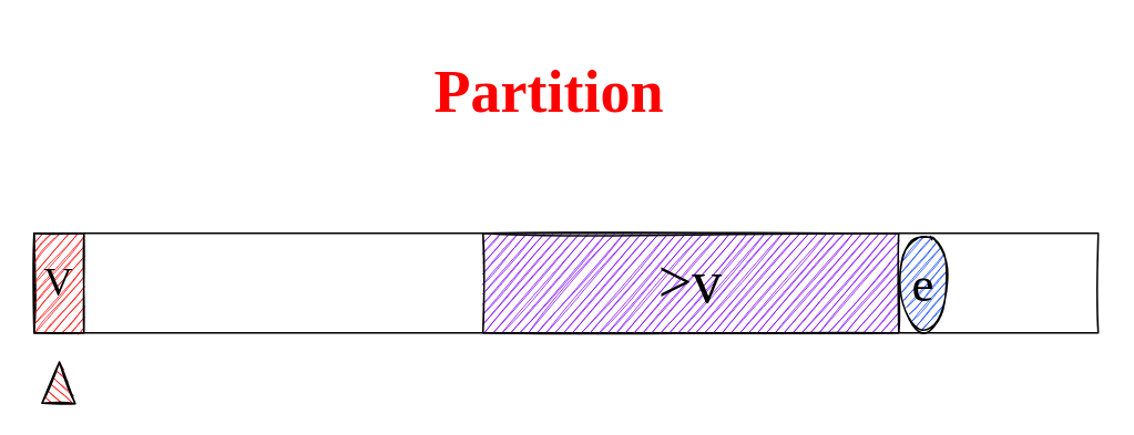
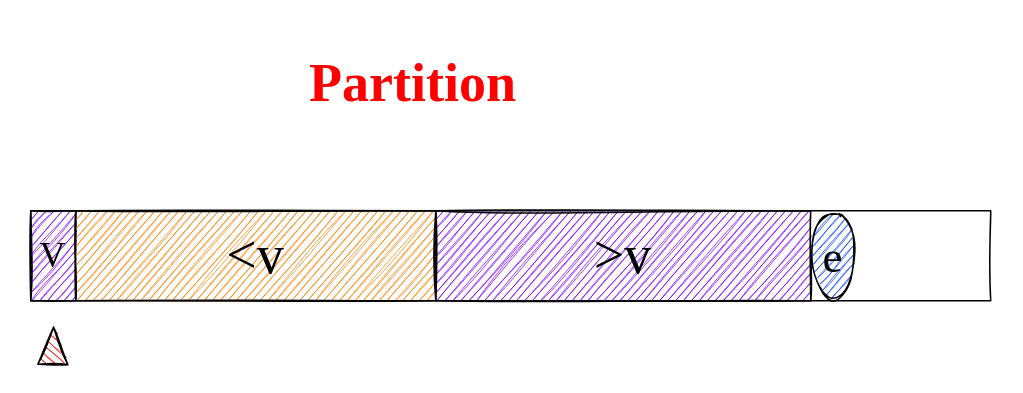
- <mxCell id="2" value="&lt;h1&gt;&lt;font face=&quot;中国式手写风&quot; style=&quot;font-size: 36px&quot; color=&quot;#ff0000&quot;&gt;Partition&lt;/font&gt;&lt;/h1&gt;" style="text;html=1;strokeColor=none;fillColor=none;align=center;verticalAlign=middle;whiteSpace=wrap;rounded=0;sketch=1;" vertex="1" parent="1"><mxGeometry x="260" y="20" width="140" height="70" as="geometry" /></mxCell>
+ <mxCell id="2" value="&lt;h1&gt;&lt;font face=&quot;中国式手写风&quot; style=&quot;font-size: 36px&quot; color=&quot;#ff0000&quot;&gt;Partition&lt;/font&gt;&lt;/h1&gt;" style="text;html=1;strokeColor=none;fillColor=none;align=center;verticalAlign=middle;whiteSpace=wrap;rounded=0;sketch=1;" vertex="1" parent="1"><mxGeometry x="205" y="20" width="140" height="70" as="geometry" /></mxCell>
- <mxCell id="4" value="&lt;font face=&quot;中国式手写风&quot; style=&quot;font-size: 24px&quot;&gt;V&lt;/font&gt;" style="rounded=0;whiteSpace=wrap;html=1;sketch=1;fillColor=#FF0000;" vertex="1" parent="1"><mxGeometry x="20" y="140" width="30" height="60" as="geometry" /></mxCell>
+ <mxCell id="4" value="&lt;font face=&quot;中国式手写风&quot; style=&quot;font-size: 24px&quot;&gt;V&lt;/font&gt;" style="rounded=0;whiteSpace=wrap;html=1;sketch=1;fillColor=#7f00ff;" vertex="1" parent="1"><mxGeometry x="20" y="140" width="30" height="60" as="geometry" /></mxCell>
+ <mxCell id="5" value="&lt;font face=&quot;中国式手写风&quot; style=&quot;font-size: 36px&quot;&gt;&amp;lt;v&lt;/font&gt;" style="rounded=0;whiteSpace=wrap;html=1;sketch=1;strokeColor=#000000;fillColor=#FF8000;" vertex="1" parent="1"><mxGeometry x="50" y="140" width="240" height="60" as="geometry" /></mxCell>
